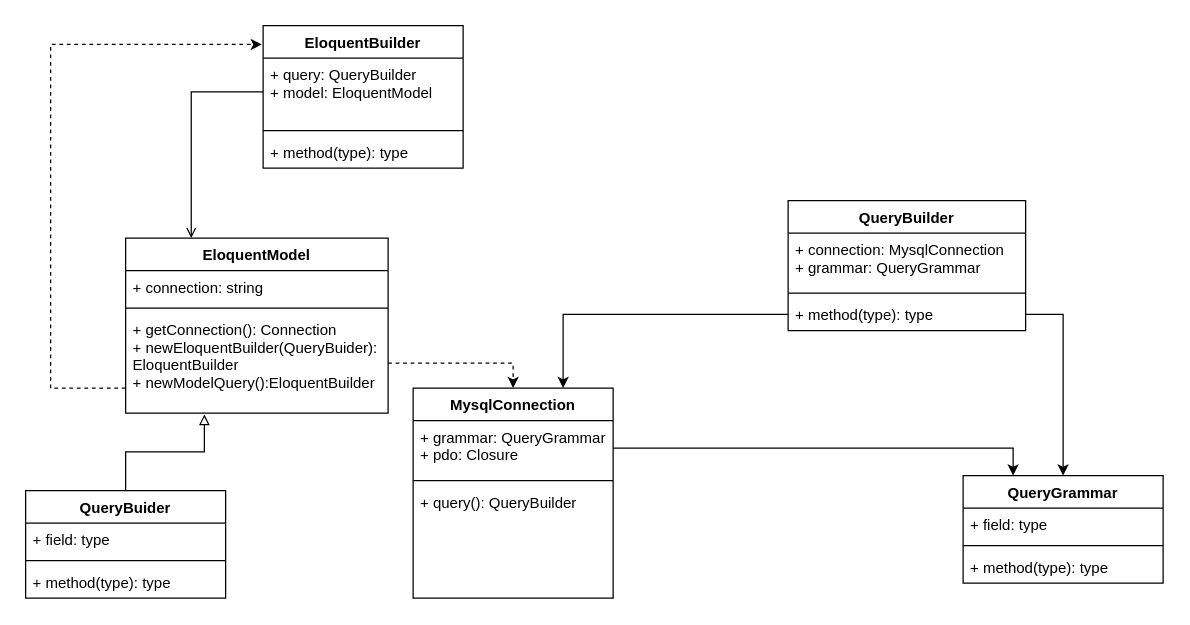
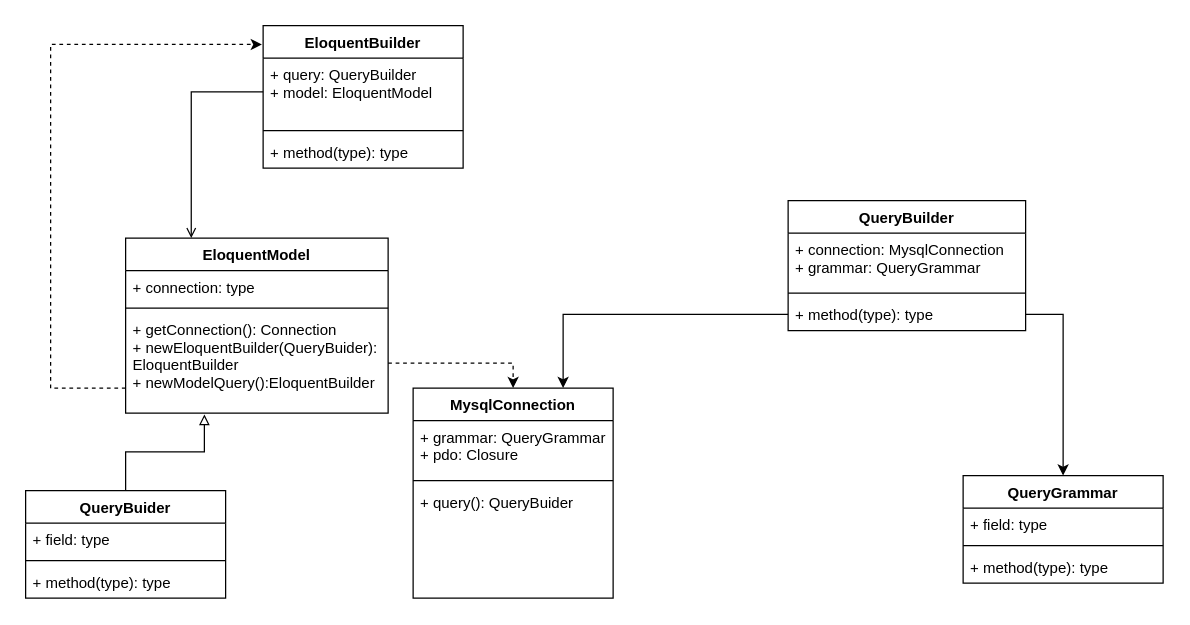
- <mxCell id="3" value="+ connection: string" style="text;strokeColor=none;fillColor=none;align=left;verticalAlign=top;spacingLeft=4;spacingRight=4;overflow=hidden;rotatable=0;points=[[0,0.5],[1,0.5]];portConstraint=eastwest;" vertex="1" parent="2"><mxGeometry y="26" width="210" height="26" as="geometry" /></mxCell>
+ <mxCell id="3" value="+ connection: type" style="text;strokeColor=none;fillColor=none;align=left;verticalAlign=top;spacingLeft=4;spacingRight=4;overflow=hidden;rotatable=0;points=[[0,0.5],[1,0.5]];portConstraint=eastwest;" vertex="1" parent="2"><mxGeometry y="26" width="210" height="26" as="geometry" /></mxCell>
- <mxCell id="21" style="edgeStyle=orthogonalEdgeStyle;rounded=0;orthogonalLoop=1;jettySize=auto;html=1;exitX=1;exitY=0.5;exitDx=0;exitDy=0;entryX=0.25;entryY=0;entryDx=0;entryDy=0;" edge="1" parent="1" source="7" target="15"><mxGeometry relative="1" as="geometry" /></mxCell>
- <mxCell id="9" value="+ query(): QueryBuilder" style="text;strokeColor=none;fillColor=none;align=left;verticalAlign=top;spacingLeft=4;spacingRight=4;overflow=hidden;rotatable=0;points=[[0,0.5],[1,0.5]];portConstraint=eastwest;" vertex="1" parent="6"><mxGeometry y="78" width="160" height="90" as="geometry" /></mxCell>
+ <mxCell id="9" value="+ query(): QueryBuider" style="text;strokeColor=none;fillColor=none;align=left;verticalAlign=top;spacingLeft=4;spacingRight=4;overflow=hidden;rotatable=0;points=[[0,0.5],[1,0.5]];portConstraint=eastwest;" vertex="1" parent="6"><mxGeometry y="78" width="160" height="90" as="geometry" /></mxCell>
